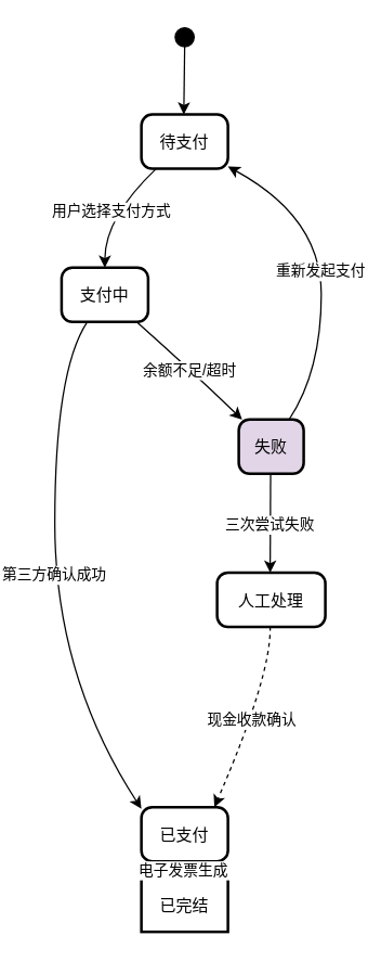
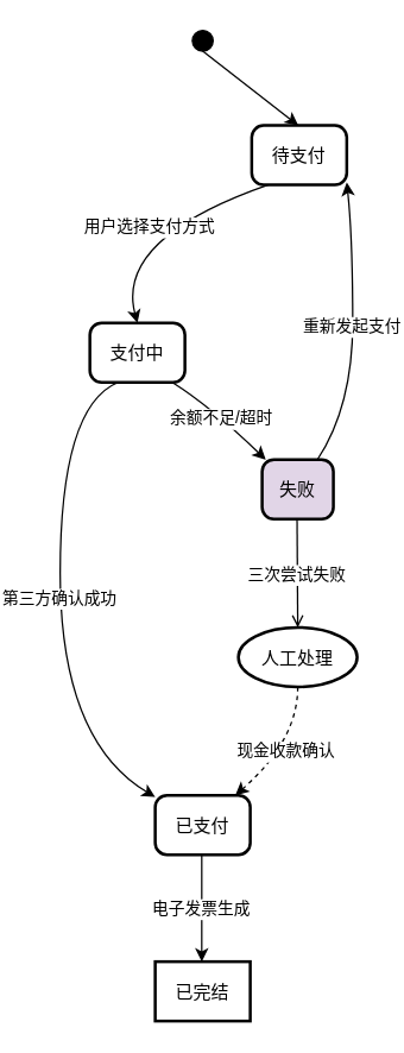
- <mxCell id="3" value="待支付" style="rounded=1;arcSize=20;strokeWidth=2" vertex="1" parent="1"><mxGeometry x="84" y="84" width="64" height="40" as="geometry" /></mxCell>
+ <mxCell id="3" value="待支付" style="rounded=1;arcSize=20;strokeWidth=2" vertex="1" parent="1"><mxGeometry x="149" y="84" width="64" height="40" as="geometry" /></mxCell>
- <mxCell id="4" value="支付中" style="rounded=1;arcSize=20;strokeWidth=2" vertex="1" parent="1"><mxGeometry x="25" y="197" width="64" height="40" as="geometry" /></mxCell>
+ <mxCell id="4" value="支付中" style="rounded=1;arcSize=20;strokeWidth=2" vertex="1" parent="1"><mxGeometry x="40" y="217" width="64" height="40" as="geometry" /></mxCell>
- <mxCell id="15" value="三次尝试失败" style="curved=1;startArrow=none;;exitX=0.49;exitY=1.01;entryX=0.49;entryY=0;rounded=0;" edge="1" parent="1" source="7" target="8"><mxGeometry relative="1" as="geometry"><Array as="points" /></mxGeometry></mxCell>
+ <mxCell id="15" value="三次尝试失败" style="curved=1;startArrow=none;exitX=0.49;exitY=1.01;entryX=0.49;entryY=0;rounded=0;endArrow=open;" edge="1" parent="1" source="7" target="8"><mxGeometry relative="1" as="geometry"><Array as="points" /></mxGeometry></mxCell>
- <mxCell id="8" value="人工处理" style="rounded=1;arcSize=20;strokeWidth=2" vertex="1" parent="1"><mxGeometry x="140" y="422" width="80" height="40" as="geometry" /></mxCell>
+ <mxCell id="8" value="人工处理" style="ellipse;arcSize=20;strokeWidth=2;" vertex="1" parent="1"><mxGeometry x="140" y="422" width="80" height="40" as="geometry" /></mxCell>
- <mxCell id="5" value="已支付" style="rounded=1;arcSize=20;strokeWidth=2" vertex="1" parent="1"><mxGeometry x="84" y="595" width="64" height="40" as="geometry" /></mxCell>
+ <mxCell id="5" value="已支付" style="rounded=1;arcSize=20;strokeWidth=2" vertex="1" parent="1"><mxGeometry x="84" y="535" width="64" height="40" as="geometry" /></mxCell>
